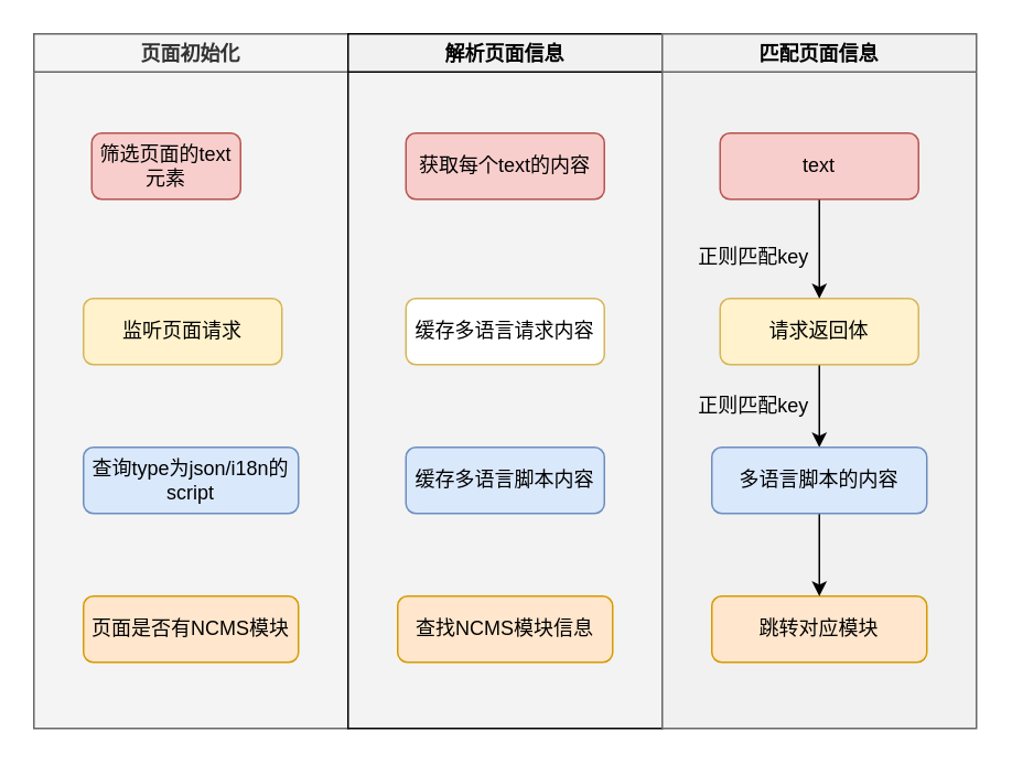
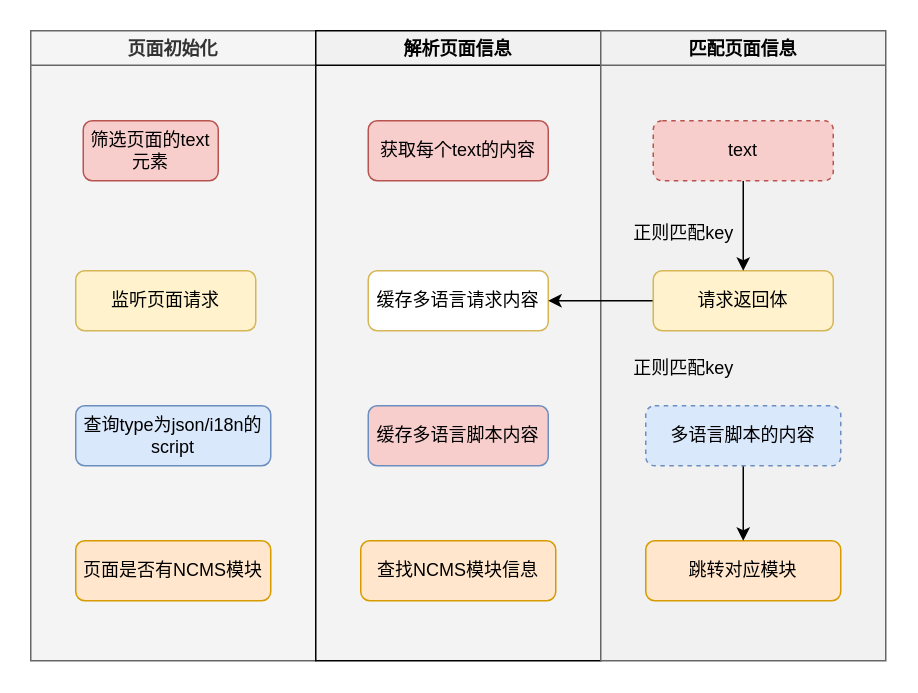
- <mxCell id="16" value="text" style="rounded=1;whiteSpace=wrap;html=1;fontSize=12;glass=0;strokeWidth=1;shadow=0;fillColor=#f8cecc;strokeColor=#b85450;" vertex="1" parent="12"><mxGeometry x="35" y="60" width="120" height="40" as="geometry" /></mxCell>
+ <mxCell id="16" value="text" style="rounded=1;whiteSpace=wrap;html=1;fontSize=12;glass=0;strokeWidth=1;shadow=0;fillColor=#f8cecc;strokeColor=#b85450;dashed=1;" vertex="1" parent="12"><mxGeometry x="35" y="60" width="120" height="40" as="geometry" /></mxCell>
- <mxCell id="13" style="edgeStyle=orthogonalEdgeStyle;rounded=0;orthogonalLoop=1;jettySize=auto;html=1;" edge="1" parent="12" source="14" target="19"><mxGeometry relative="1" as="geometry" /></mxCell>
+ <mxCell id="13" style="edgeStyle=orthogonalEdgeStyle;rounded=0;orthogonalLoop=1;jettySize=auto;html=1;" edge="1" parent="12" source="14" target="8"><mxGeometry relative="1" as="geometry" /></mxCell>
- <mxCell id="11" value="缓存多语言脚本内容" style="rounded=1;whiteSpace=wrap;html=1;fillColor=#dae8fc;strokeColor=#6c8ebf;" vertex="1" parent="7"><mxGeometry x="35" y="250" width="120" height="40" as="geometry" /></mxCell>
+ <mxCell id="11" value="缓存多语言脚本内容" style="rounded=1;whiteSpace=wrap;html=1;fillColor=#f8cecc;strokeColor=#6c8ebf;" vertex="1" parent="7"><mxGeometry x="35" y="250" width="120" height="40" as="geometry" /></mxCell>
- <mxCell id="19" value="多语言脚本的内容" style="rounded=1;whiteSpace=wrap;html=1;fillColor=#dae8fc;strokeColor=#6c8ebf;" vertex="1" parent="12"><mxGeometry x="30" y="250" width="130" height="40" as="geometry" /></mxCell>
+ <mxCell id="19" value="多语言脚本的内容" style="rounded=1;whiteSpace=wrap;html=1;fillColor=#dae8fc;strokeColor=#6c8ebf;dashed=1;" vertex="1" parent="12"><mxGeometry x="30" y="250" width="130" height="40" as="geometry" /></mxCell>
